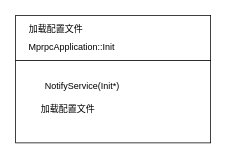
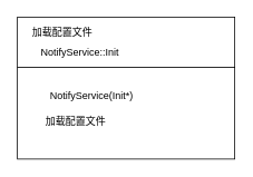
- <mxCell id="5" value="MprpcApplication::Init" style="text;html=1;strokeColor=none;fillColor=none;align=center;verticalAlign=middle;whiteSpace=wrap;rounded=0;" vertex="1" parent="2"><mxGeometry y="27" width="150" height="30" as="geometry" /></mxCell>
+ <mxCell id="5" value="NotifyService::Init" style="text;html=1;strokeColor=none;fillColor=none;align=center;verticalAlign=middle;whiteSpace=wrap;rounded=0;" vertex="1" parent="2"><mxGeometry y="27" width="150" height="30" as="geometry" /></mxCell>
